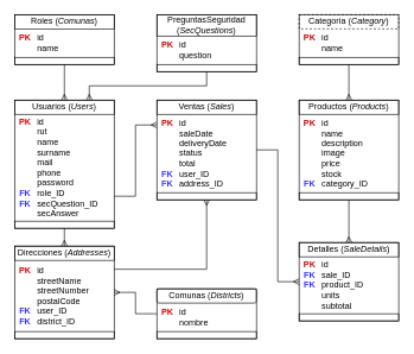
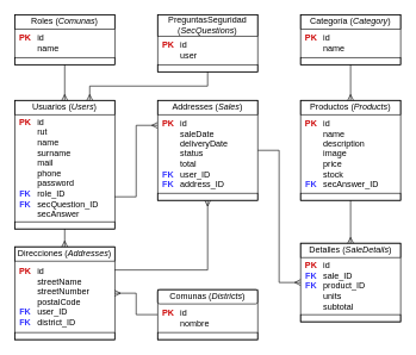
- <mxCell id="29" value="&lt;font face=&quot;Helvetica&quot;&gt;Categoría (&lt;i&gt;Category&lt;/i&gt;)&lt;/font&gt;" style="rounded=0;whiteSpace=wrap;html=1;fontFamily=Lucida Console;fontColor=#000000;labelBackgroundColor=none;dashed=1;" vertex="1" parent="26"><mxGeometry width="140" height="20" as="geometry" /></mxCell>
+ <mxCell id="29" value="&lt;font face=&quot;Helvetica&quot;&gt;Categoría (&lt;i&gt;Category&lt;/i&gt;)&lt;/font&gt;" style="rounded=0;whiteSpace=wrap;html=1;fontFamily=Lucida Console;fontColor=#000000;labelBackgroundColor=none;" vertex="1" parent="26"><mxGeometry width="140" height="20" as="geometry" /></mxCell>
- <mxCell id="54" value="id&lt;br&gt;question" style="rounded=0;whiteSpace=wrap;html=1;fontFamily=Helvetica;fontColor=#000000;strokeColor=none;align=left;" vertex="1" parent="52"><mxGeometry x="30" y="30" width="110" height="40" as="geometry" /></mxCell>
+ <mxCell id="54" value="id&lt;br&gt;user" style="rounded=0;whiteSpace=wrap;html=1;fontFamily=Helvetica;fontColor=#000000;strokeColor=none;align=left;" vertex="1" parent="52"><mxGeometry x="30" y="30" width="110" height="40" as="geometry" /></mxCell>
- <mxCell id="62" value="&lt;font face=&quot;Helvetica&quot;&gt;Ventas (&lt;i&gt;Sales&lt;/i&gt;)&lt;/font&gt;" style="rounded=0;whiteSpace=wrap;html=1;fontFamily=Lucida Console;fontColor=#000000;labelBackgroundColor=none;" vertex="1" parent="58"><mxGeometry width="140" height="20" as="geometry" /></mxCell>
+ <mxCell id="62" value="&lt;font face=&quot;Helvetica&quot;&gt;Addresses (&lt;i&gt;Sales&lt;/i&gt;)&lt;/font&gt;" style="rounded=0;whiteSpace=wrap;html=1;fontFamily=Lucida Console;fontColor=#000000;labelBackgroundColor=none;" vertex="1" parent="58"><mxGeometry width="140" height="20" as="geometry" /></mxCell>
- <mxCell id="34" value="id&lt;br&gt;name&lt;br&gt;description&lt;br&gt;image&lt;br&gt;price&lt;br&gt;stock&lt;br&gt;category_ID" style="rounded=0;whiteSpace=wrap;html=1;fontFamily=Helvetica;fontColor=#000000;strokeColor=none;align=left;" vertex="1" parent="32"><mxGeometry x="30" y="20" width="110" height="110" as="geometry" /></mxCell>
+ <mxCell id="34" value="id&lt;br&gt;name&lt;br&gt;description&lt;br&gt;image&lt;br&gt;price&lt;br&gt;stock&lt;br&gt;secAnswer_ID" style="rounded=0;whiteSpace=wrap;html=1;fontFamily=Helvetica;fontColor=#000000;strokeColor=none;align=left;" vertex="1" parent="32"><mxGeometry x="30" y="20" width="110" height="110" as="geometry" /></mxCell>
